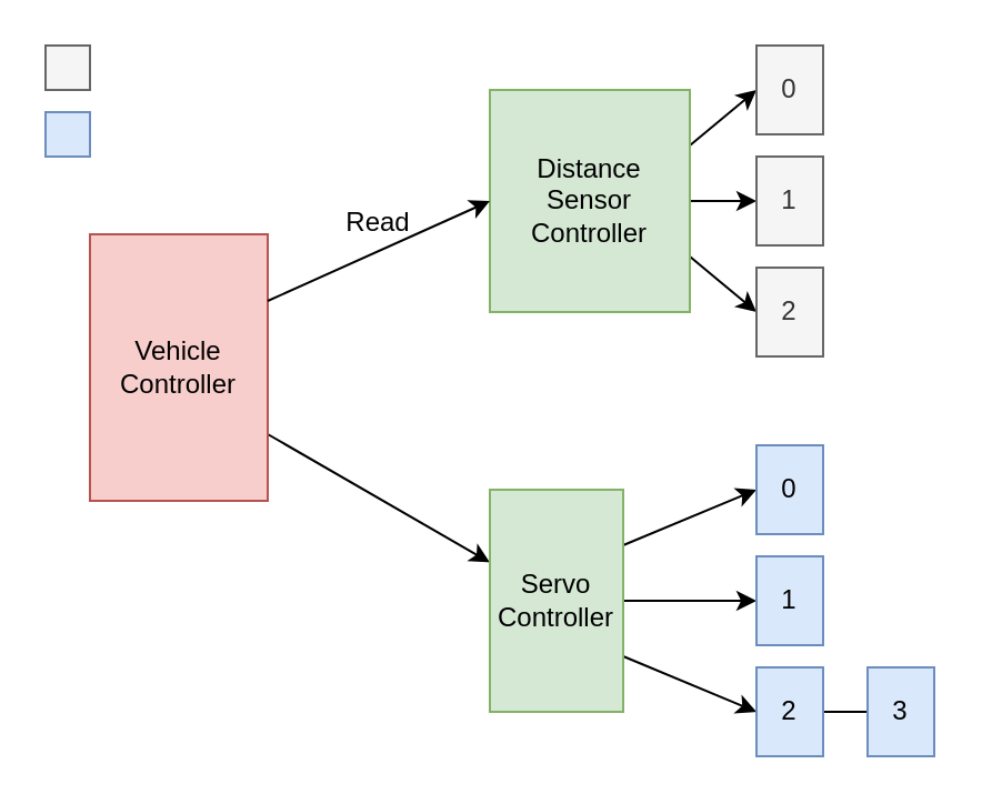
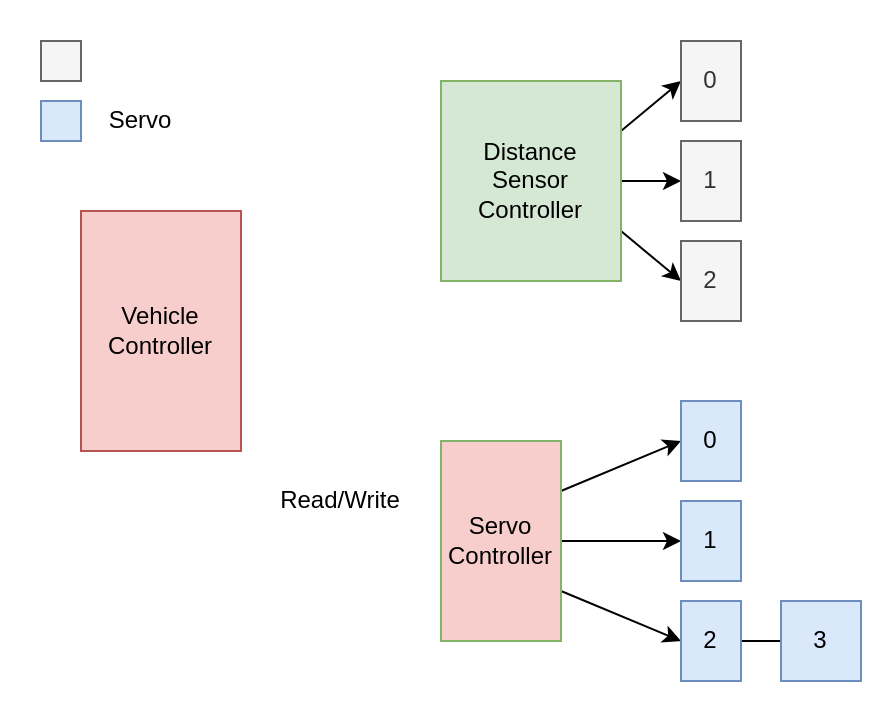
+ <mxCell id="23" value="Servo" style="text;html=1;strokeColor=none;fillColor=none;align=center;verticalAlign=middle;whiteSpace=wrap;rounded=0;" vertex="1" parent="1"><mxGeometry x="50" y="50" width="40" height="20" as="geometry" /></mxCell>
- <mxCell id="24" value="Read" style="text;html=1;strokeColor=none;fillColor=none;align=center;verticalAlign=middle;whiteSpace=wrap;rounded=0;" vertex="1" parent="1"><mxGeometry x="140" y="90" width="60" height="20" as="geometry" /></mxCell>
- <mxCell id="15" value="" style="endArrow=classic;html=1;entryX=0;entryY=0.5;entryDx=0;entryDy=0;exitX=1;exitY=0.25;exitDx=0;exitDy=0;" edge="1" parent="1" source="3" target="7"><mxGeometry width="50" height="50" relative="1" as="geometry"><mxPoint x="100" y="170" as="sourcePoint" /><mxPoint x="210" y="130" as="targetPoint" /></mxGeometry></mxCell>
- <mxCell id="2" style="rounded=0;orthogonalLoop=1;jettySize=auto;html=1;exitX=1;exitY=0.75;exitDx=0;exitDy=0;" edge="1" parent="1" source="3" target="11"><mxGeometry relative="1" as="geometry" /></mxCell>
+ <mxCell id="25" value="Read/Write" style="text;html=1;strokeColor=none;fillColor=none;align=center;verticalAlign=middle;whiteSpace=wrap;rounded=0;" vertex="1" parent="1"><mxGeometry x="140" y="240" width="60" height="20" as="geometry" /></mxCell>
- <mxCell id="11" value="Servo Controller" style="rounded=0;whiteSpace=wrap;html=1;fillColor=#d5e8d4;strokeColor=#82b366;" vertex="1" parent="1"><mxGeometry x="220" y="220" width="60" height="100" as="geometry" /></mxCell>
+ <mxCell id="11" value="Servo Controller" style="rounded=0;whiteSpace=wrap;html=1;fillColor=#f8cecc;strokeColor=#82b366;" vertex="1" parent="1"><mxGeometry x="220" y="220" width="60" height="100" as="geometry" /></mxCell>
- <mxCell id="20" value="3" style="rounded=0;whiteSpace=wrap;html=1;fillColor=#dae8fc;strokeColor=#6c8ebf;" vertex="1" parent="1"><mxGeometry x="390" y="300" width="30" height="40" as="geometry" /></mxCell>
+ <mxCell id="20" value="3" style="rounded=0;whiteSpace=wrap;html=1;fillColor=#dae8fc;strokeColor=#6c8ebf;" vertex="1" parent="1"><mxGeometry x="390" y="300" width="40" height="40" as="geometry" /></mxCell>
